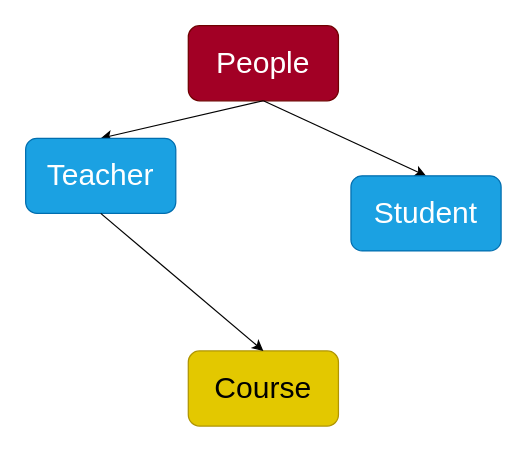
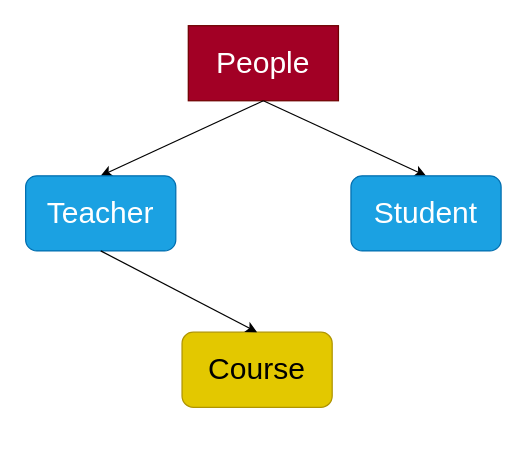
- <mxCell id="2" value="&lt;font style=&quot;font-size: 24px;&quot;&gt;People&lt;/font&gt;" style="rounded=1;whiteSpace=wrap;html=1;fillColor=#a20025;fontColor=#ffffff;strokeColor=#6F0000;" vertex="1" parent="1"><mxGeometry x="150" y="20" width="120" height="60" as="geometry" /></mxCell>
+ <mxCell id="2" value="&lt;font style=&quot;font-size: 24px;&quot;&gt;People&lt;/font&gt;" style="whiteSpace=wrap;html=1;fillColor=#a20025;fontColor=#ffffff;strokeColor=#6F0000;rounded=0;" vertex="1" parent="1"><mxGeometry x="150" y="20" width="120" height="60" as="geometry" /></mxCell>
- <mxCell id="5" value="Teacher" style="rounded=1;whiteSpace=wrap;html=1;fontSize=24;fillColor=#1ba1e2;fontColor=#ffffff;strokeColor=#006EAF;" vertex="1" parent="1"><mxGeometry x="20" y="110" width="120" height="60" as="geometry" /></mxCell>
+ <mxCell id="5" value="Teacher" style="rounded=1;whiteSpace=wrap;html=1;fontSize=24;fillColor=#1ba1e2;fontColor=#ffffff;strokeColor=#006EAF;" vertex="1" parent="1"><mxGeometry x="20" y="140" width="120" height="60" as="geometry" /></mxCell>
- <mxCell id="7" value="Course" style="rounded=1;whiteSpace=wrap;html=1;fontSize=24;fillColor=#e3c800;fontColor=#000000;strokeColor=#B09500;" vertex="1" parent="1"><mxGeometry x="150" y="280" width="120" height="60" as="geometry" /></mxCell>
+ <mxCell id="7" value="Course" style="rounded=1;whiteSpace=wrap;html=1;fontSize=24;fillColor=#e3c800;fontColor=#000000;strokeColor=#B09500;" vertex="1" parent="1"><mxGeometry x="145" y="265" width="120" height="60" as="geometry" /></mxCell>
